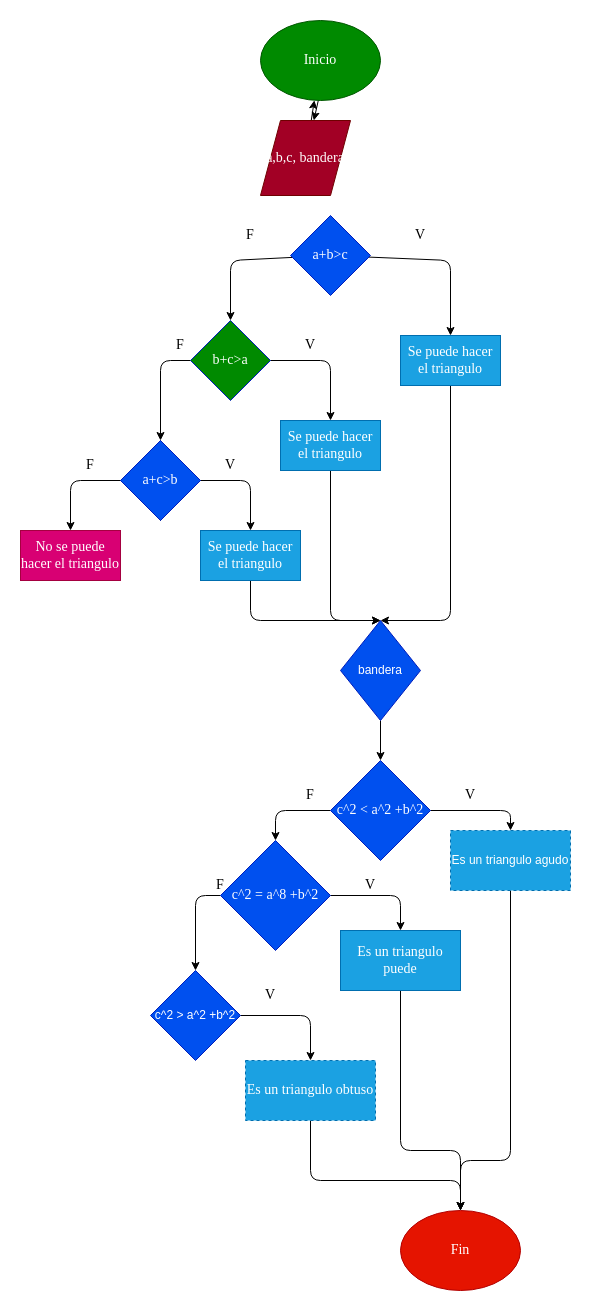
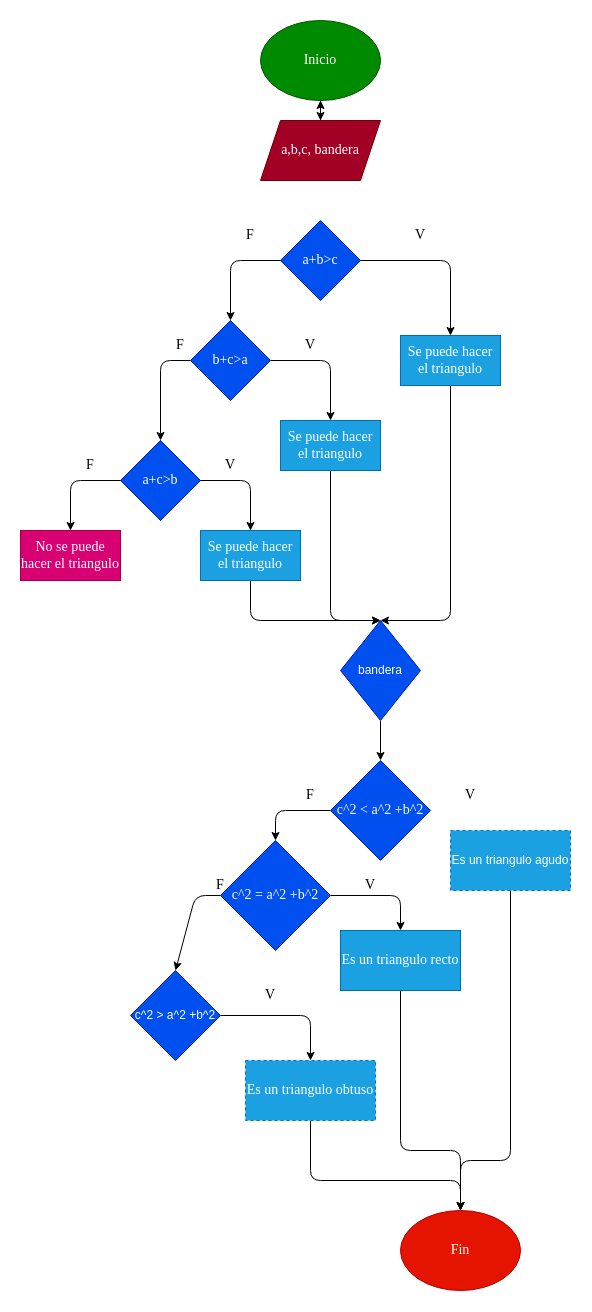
- <mxCell id="5" value="a,b,c, bandera" style="shape=parallelogram;perimeter=parallelogramPerimeter;whiteSpace=wrap;html=1;fixedSize=1;fontFamily=Comic Sans MS;fontSize=14;fillColor=#a20025;fontColor=#ffffff;strokeColor=#6F0000;" parent="1" vertex="1"><mxGeometry x="260" y="120" width="90" height="75" as="geometry" /></mxCell>
+ <mxCell id="5" value="a,b,c, bandera" style="shape=parallelogram;perimeter=parallelogramPerimeter;whiteSpace=wrap;html=1;fixedSize=1;fontFamily=Comic Sans MS;fontSize=14;fillColor=#a20025;fontColor=#ffffff;strokeColor=#6F0000;" parent="1" vertex="1"><mxGeometry x="260" y="120" width="120" height="60" as="geometry" /></mxCell>
- <mxCell id="8" value="a+b&amp;gt;c" style="rhombus;whiteSpace=wrap;html=1;fontFamily=Comic Sans MS;fontSize=14;fillColor=#0050ef;fontColor=#ffffff;strokeColor=#001DBC;" parent="1" vertex="1"><mxGeometry x="290" y="215" width="80" height="80" as="geometry" /></mxCell>
+ <mxCell id="8" value="a+b&amp;gt;c" style="rhombus;whiteSpace=wrap;html=1;fontFamily=Comic Sans MS;fontSize=14;fillColor=#0050ef;fontColor=#ffffff;strokeColor=#001DBC;" parent="1" vertex="1"><mxGeometry x="280" y="220" width="80" height="80" as="geometry" /></mxCell>
- <mxCell id="11" value="b+c&amp;gt;a" style="rhombus;whiteSpace=wrap;html=1;fontFamily=Comic Sans MS;fontSize=14;fillColor=#008a00;fontColor=#ffffff;strokeColor=#001DBC;" parent="1" vertex="1"><mxGeometry x="190" y="320" width="80" height="80" as="geometry" /></mxCell>
+ <mxCell id="11" value="b+c&amp;gt;a" style="rhombus;whiteSpace=wrap;html=1;fontFamily=Comic Sans MS;fontSize=14;fillColor=#0050ef;fontColor=#ffffff;strokeColor=#001DBC;" parent="1" vertex="1"><mxGeometry x="190" y="320" width="80" height="80" as="geometry" /></mxCell>
- <mxCell id="32" style="edgeStyle=none;html=1;entryX=0.5;entryY=0;entryDx=0;entryDy=0;fontFamily=Comic Sans MS;fontSize=14;" parent="1" source="34" target="41" edge="1"><mxGeometry relative="1" as="geometry"><Array as="points"><mxPoint x="510" y="810" /></Array></mxGeometry></mxCell>
- <mxCell id="37" value="&lt;span style=&quot;font-size: 14px;&quot;&gt;c&lt;/span&gt;&lt;span class=&quot;selectable-text copyable-text&quot; style=&quot;font-size: 14px;&quot;&gt;^2 = a&lt;/span&gt;&lt;span class=&quot;selectable-text copyable-text&quot; style=&quot;font-size: 14px;&quot;&gt;^8 +b&lt;/span&gt;&lt;span class=&quot;selectable-text copyable-text&quot; style=&quot;font-size: 14px;&quot;&gt;^2&lt;/span&gt;" style="rhombus;whiteSpace=wrap;html=1;fillColor=#0050ef;fontColor=#ffffff;strokeColor=#001DBC;fontFamily=Comic Sans MS;fontSize=14;" parent="1" vertex="1"><mxGeometry x="220" y="840" width="110" height="110" as="geometry" /></mxCell>
+ <mxCell id="37" value="&lt;span style=&quot;font-size: 14px;&quot;&gt;c&lt;/span&gt;&lt;span class=&quot;selectable-text copyable-text&quot; style=&quot;font-size: 14px;&quot;&gt;^2 = a&lt;/span&gt;&lt;span class=&quot;selectable-text copyable-text&quot; style=&quot;font-size: 14px;&quot;&gt;^2 +b&lt;/span&gt;&lt;span class=&quot;selectable-text copyable-text&quot; style=&quot;font-size: 14px;&quot;&gt;^2&lt;/span&gt;" style="rhombus;whiteSpace=wrap;html=1;fillColor=#0050ef;fontColor=#ffffff;strokeColor=#001DBC;fontFamily=Comic Sans MS;fontSize=14;" parent="1" vertex="1"><mxGeometry x="220" y="840" width="110" height="110" as="geometry" /></mxCell>
- <mxCell id="43" value="&lt;span style=&quot;font-size: 14px;&quot;&gt;Es un triangulo puede&lt;/span&gt;" style="rounded=0;whiteSpace=wrap;html=1;fillColor=#1ba1e2;fontColor=#ffffff;strokeColor=#006EAF;fontFamily=Comic Sans MS;fontSize=14;" parent="1" vertex="1"><mxGeometry x="340" y="930" width="120" height="60" as="geometry" /></mxCell>
+ <mxCell id="43" value="&lt;span style=&quot;font-size: 14px;&quot;&gt;Es un triangulo recto&lt;/span&gt;" style="rounded=0;whiteSpace=wrap;html=1;fillColor=#1ba1e2;fontColor=#ffffff;strokeColor=#006EAF;fontFamily=Comic Sans MS;fontSize=14;" parent="1" vertex="1"><mxGeometry x="340" y="930" width="120" height="60" as="geometry" /></mxCell>
- <mxCell id="39" value="&lt;span&gt;c&lt;/span&gt;&lt;span class=&quot;selectable-text copyable-text&quot;&gt;^2 &amp;gt; a&lt;/span&gt;&lt;span class=&quot;selectable-text copyable-text&quot;&gt;^2 +b&lt;/span&gt;&lt;span class=&quot;selectable-text copyable-text&quot;&gt;^2&lt;/span&gt;" style="rhombus;whiteSpace=wrap;html=1;fillColor=#0050ef;fontColor=#ffffff;strokeColor=#001DBC;" parent="1" vertex="1"><mxGeometry x="150" y="970" width="90" height="90" as="geometry" /></mxCell>
+ <mxCell id="39" value="&lt;span&gt;c&lt;/span&gt;&lt;span class=&quot;selectable-text copyable-text&quot;&gt;^2 &amp;gt; a&lt;/span&gt;&lt;span class=&quot;selectable-text copyable-text&quot;&gt;^2 +b&lt;/span&gt;&lt;span class=&quot;selectable-text copyable-text&quot;&gt;^2&lt;/span&gt;" style="rhombus;whiteSpace=wrap;html=1;fillColor=#0050ef;fontColor=#ffffff;strokeColor=#001DBC;" parent="1" vertex="1"><mxGeometry x="130" y="970" width="90" height="90" as="geometry" /></mxCell>
